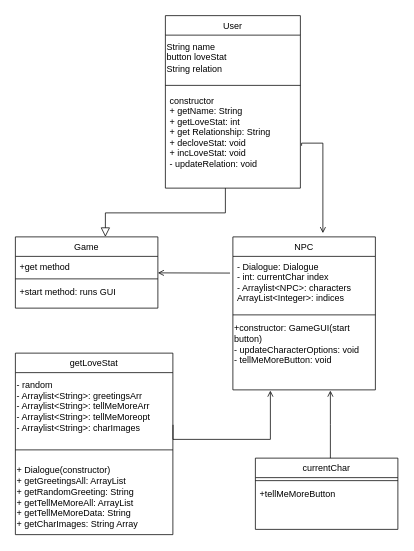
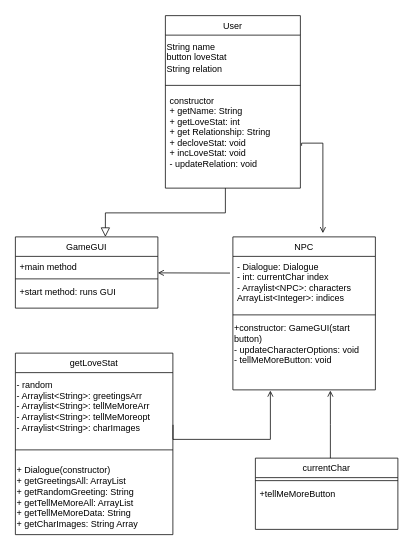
- <mxCell id="2" value="Game" style="swimlane;fontStyle=0;align=center;verticalAlign=top;childLayout=stackLayout;horizontal=1;startSize=26;horizontalStack=0;resizeParent=1;resizeLast=0;collapsible=1;marginBottom=0;rounded=0;shadow=0;strokeWidth=1;" vertex="1" parent="1"><mxGeometry x="20" y="315" width="190" height="95" as="geometry"><mxRectangle x="230" y="140" width="160" height="26" as="alternateBounds" /></mxGeometry></mxCell>
+ <mxCell id="2" value="GameGUI" style="swimlane;fontStyle=0;align=center;verticalAlign=top;childLayout=stackLayout;horizontal=1;startSize=26;horizontalStack=0;resizeParent=1;resizeLast=0;collapsible=1;marginBottom=0;rounded=0;shadow=0;strokeWidth=1;" vertex="1" parent="1"><mxGeometry x="20" y="315" width="190" height="95" as="geometry"><mxRectangle x="230" y="140" width="160" height="26" as="alternateBounds" /></mxGeometry></mxCell>
- <mxCell id="3" value="+get method" style="text;align=left;verticalAlign=top;spacingLeft=4;spacingRight=4;overflow=hidden;rotatable=0;points=[[0,0.5],[1,0.5]];portConstraint=eastwest;" vertex="1" parent="2"><mxGeometry y="26" width="190" height="26" as="geometry" /></mxCell>
+ <mxCell id="3" value="+main method" style="text;align=left;verticalAlign=top;spacingLeft=4;spacingRight=4;overflow=hidden;rotatable=0;points=[[0,0.5],[1,0.5]];portConstraint=eastwest;" vertex="1" parent="2"><mxGeometry y="26" width="190" height="26" as="geometry" /></mxCell>
